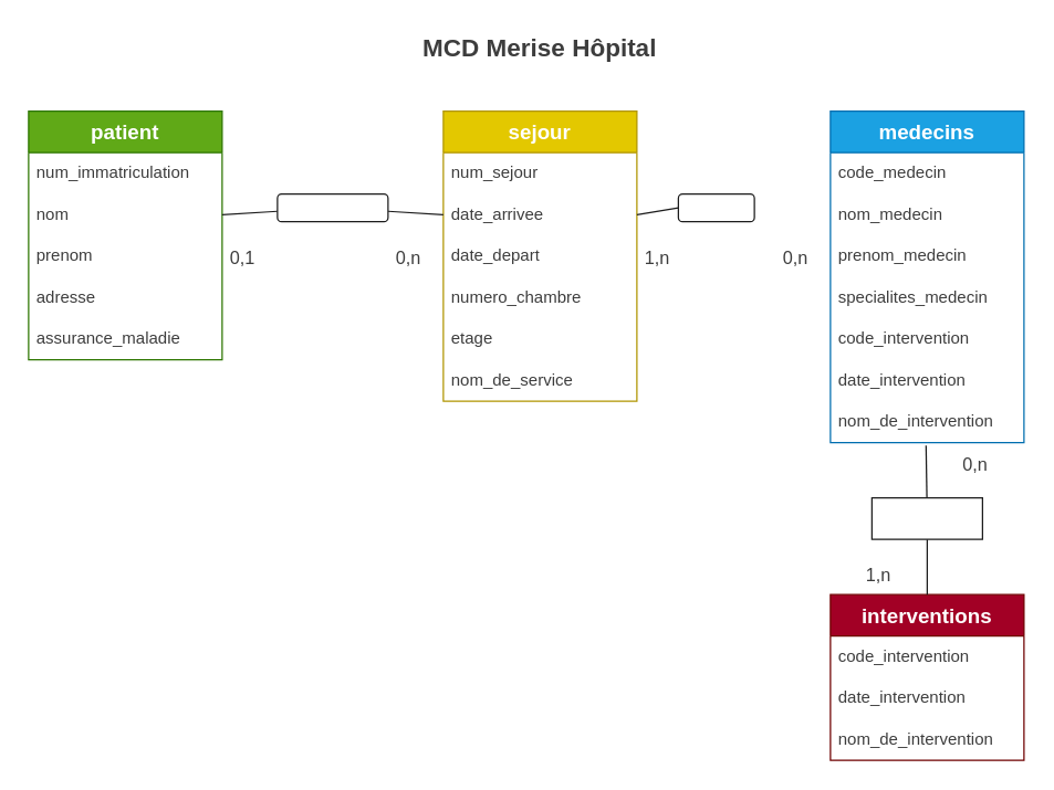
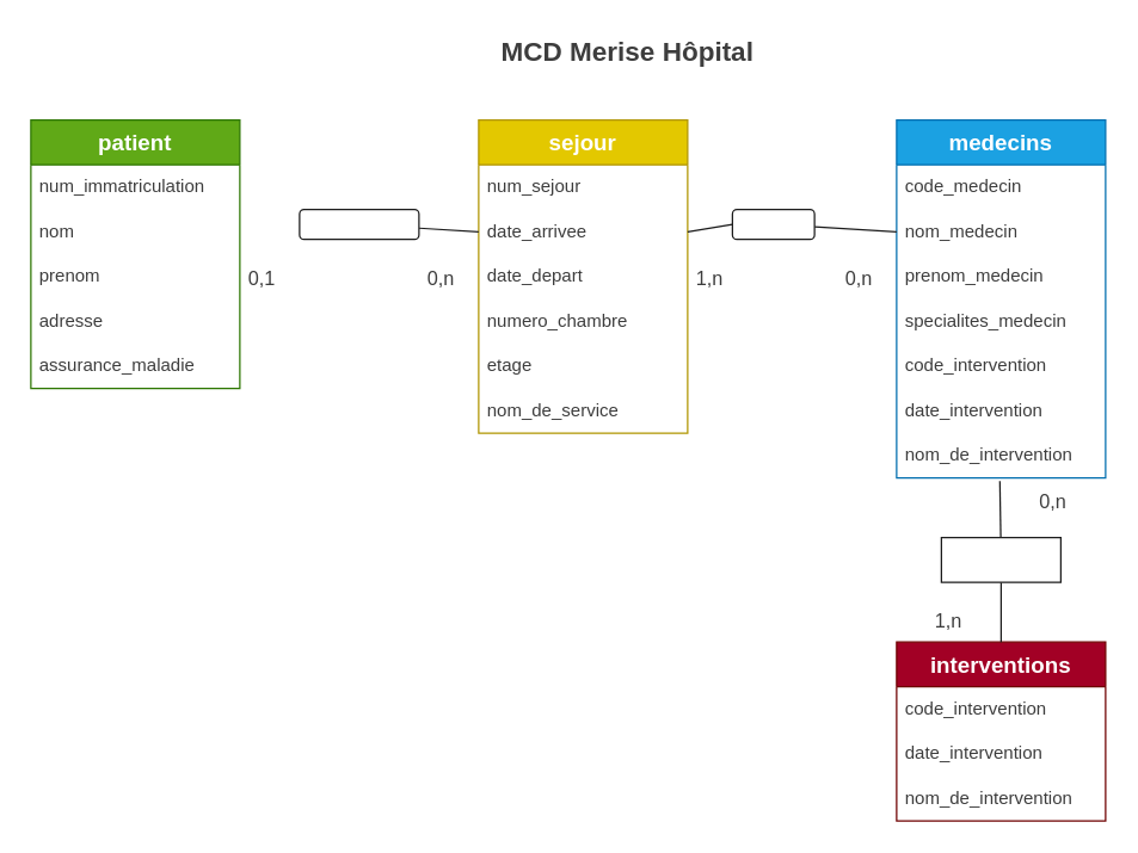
- <mxCell id="29" value="&lt;font style=&quot;font-size: 18px;&quot; color=&quot;#3d3d3d&quot;&gt;&lt;b&gt;MCD Merise Hôpital&lt;/b&gt;&lt;/font&gt;" style="text;html=1;strokeColor=none;fillColor=none;align=center;verticalAlign=middle;whiteSpace=wrap;rounded=0;fontColor=#FFFFFF;" parent="1" vertex="1"><mxGeometry x="295" y="20" width="190" height="30" as="geometry" /></mxCell>
+ <mxCell id="29" value="&lt;font style=&quot;font-size: 18px;&quot; color=&quot;#3d3d3d&quot;&gt;&lt;b&gt;MCD Merise Hôpital&lt;/b&gt;&lt;/font&gt;" style="text;html=1;strokeColor=none;fillColor=none;align=center;verticalAlign=middle;whiteSpace=wrap;rounded=0;fontColor=#FFFFFF;" parent="1" vertex="1"><mxGeometry x="325" y="20" width="190" height="30" as="geometry" /></mxCell>
+ <mxCell id="27" style="edgeStyle=none;html=1;entryX=0;entryY=0.5;entryDx=0;entryDy=0;strokeColor=#1C1C1C;fontSize=13;fontColor=#3D3D3D;endArrow=none;endFill=0;" parent="1" source="28" target="17" edge="1"><mxGeometry relative="1" as="geometry" /></mxCell>
- <mxCell id="23" style="edgeStyle=none;html=1;entryX=1;entryY=0.5;entryDx=0;entryDy=0;strokeColor=#1C1C1C;fontSize=13;fontColor=#3D3D3D;endArrow=none;endFill=0;" parent="1" source="25" target="4" edge="1"><mxGeometry relative="1" as="geometry" /></mxCell>
